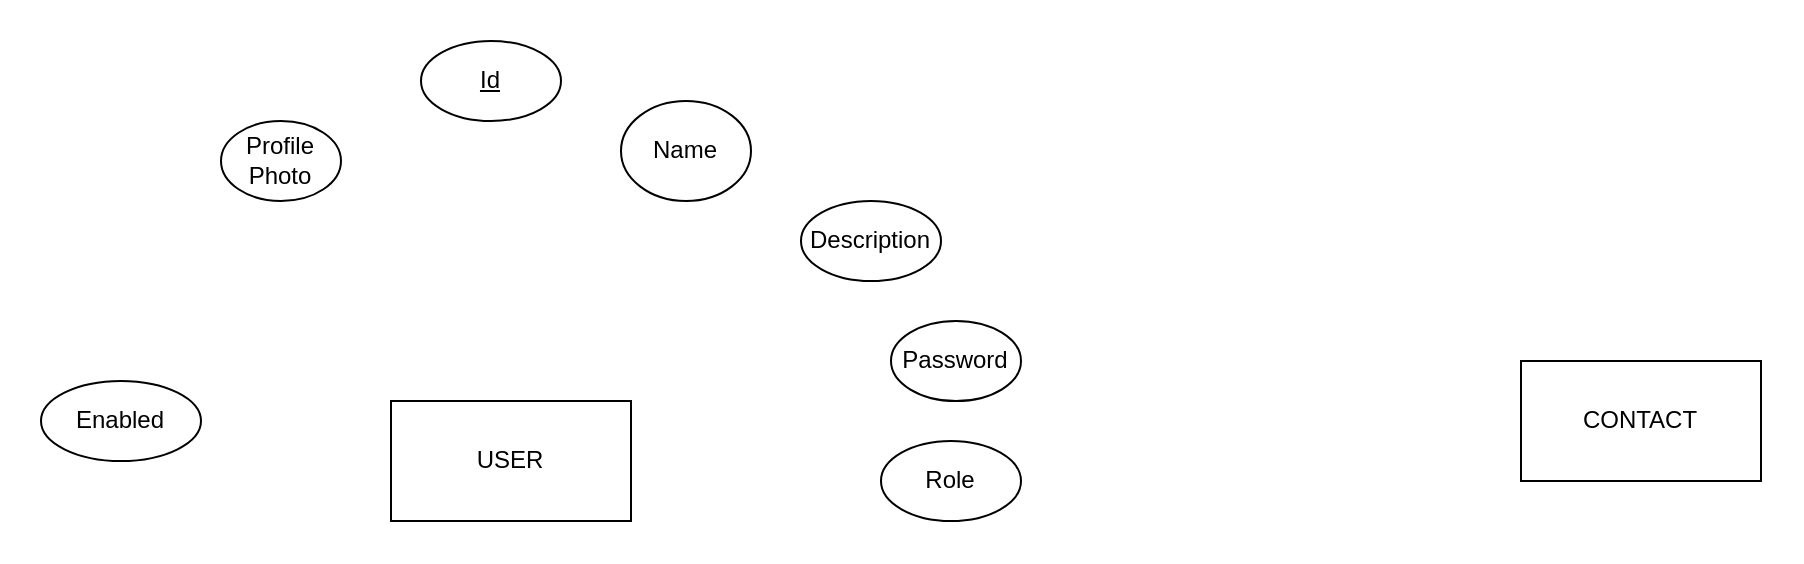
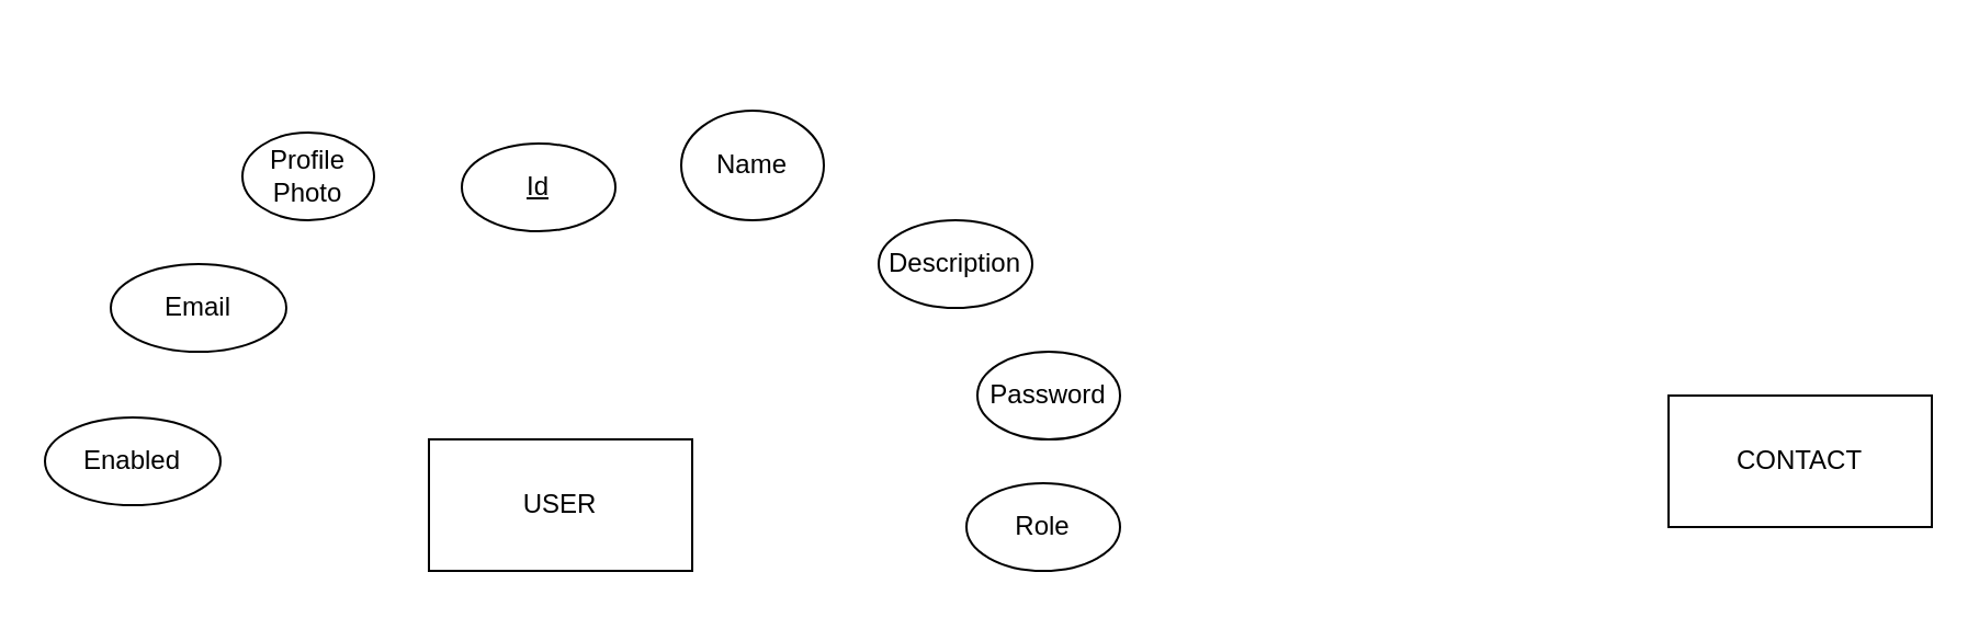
- <mxCell id="4" value="&lt;u&gt;Id&lt;/u&gt;" style="ellipse;whiteSpace=wrap;html=1;" vertex="1" parent="1"><mxGeometry x="210" y="20" width="70" height="40" as="geometry" /></mxCell>
+ <mxCell id="4" value="&lt;u&gt;Id&lt;/u&gt;" style="ellipse;whiteSpace=wrap;html=1;" vertex="1" parent="1"><mxGeometry x="210" y="65" width="70" height="40" as="geometry" /></mxCell>
+ <mxCell id="10" value="Email" style="ellipse;whiteSpace=wrap;html=1;" vertex="1" parent="1"><mxGeometry x="50" y="120" width="80" height="40" as="geometry" /></mxCell>
